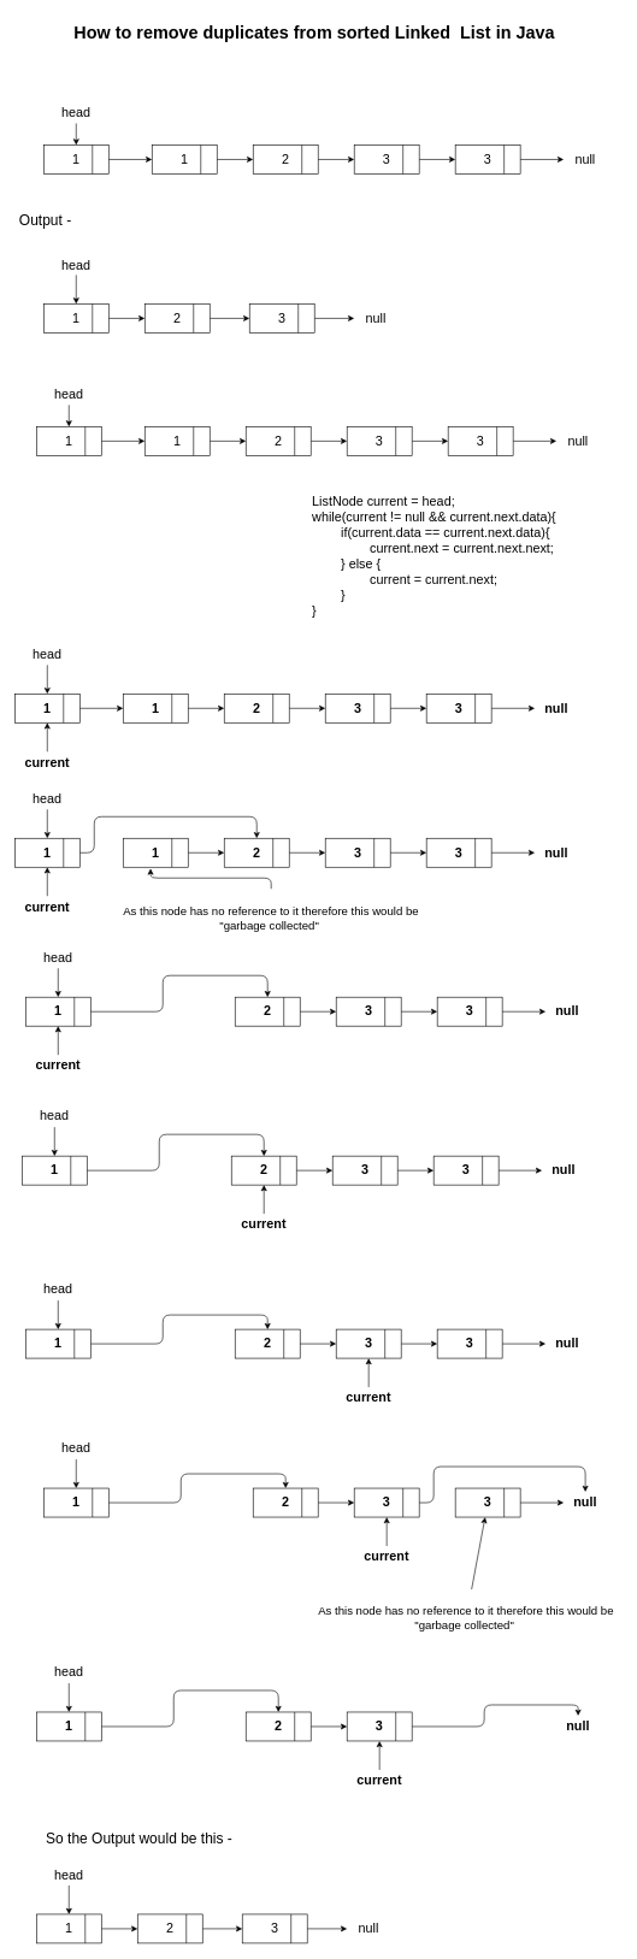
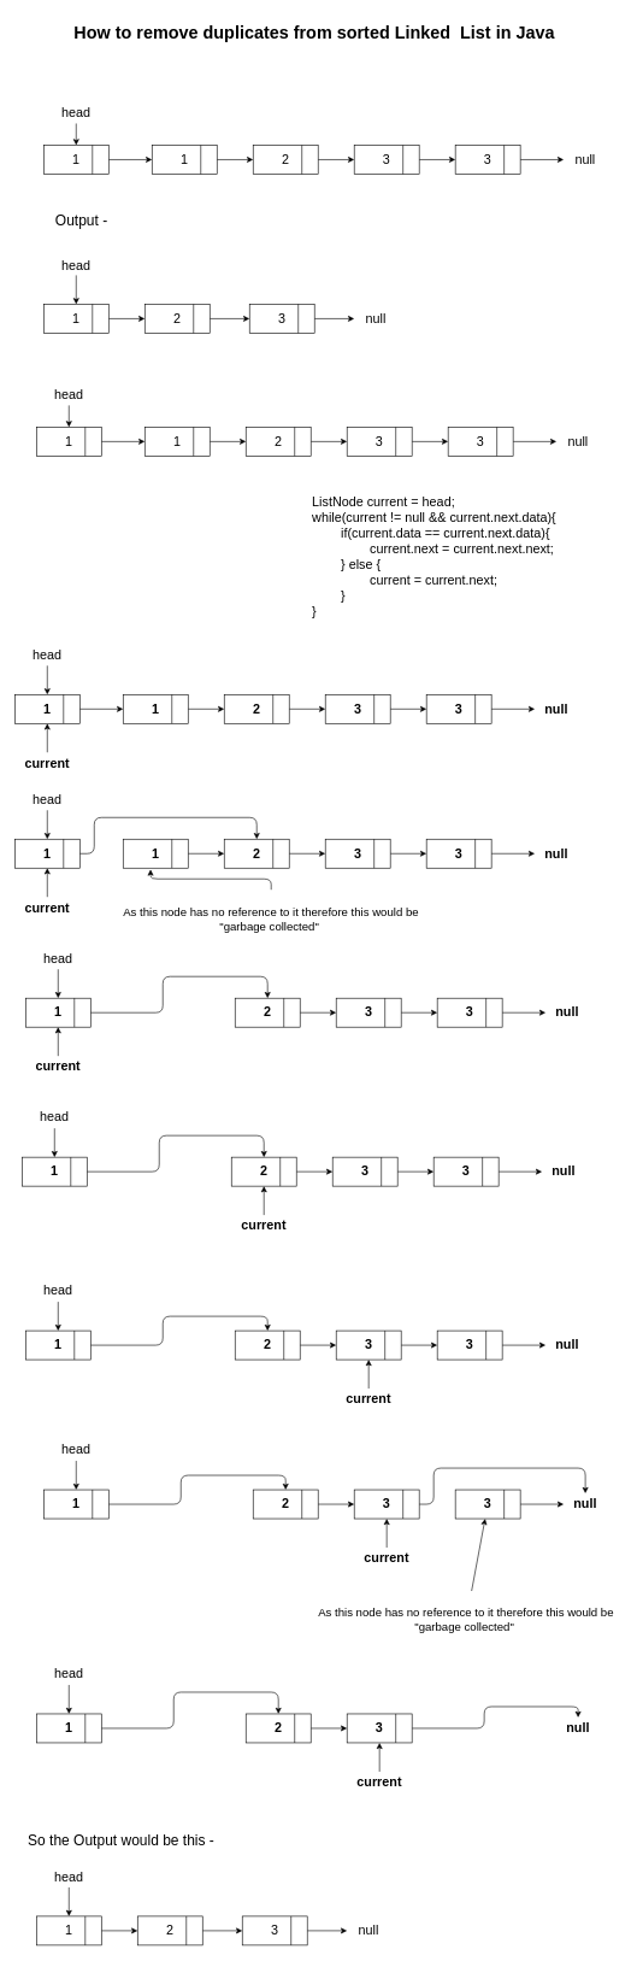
- <mxCell id="21" value="&lt;font style=&quot;font-size: 20px;&quot;&gt;Output -&lt;/font&gt;" style="text;html=1;strokeColor=none;fillColor=none;align=center;verticalAlign=middle;whiteSpace=wrap;rounded=0;fontSize=18;" parent="1" vertex="1"><mxGeometry x="25" y="290" width="75" height="30" as="geometry" /></mxCell>
+ <mxCell id="21" value="&lt;font style=&quot;font-size: 20px;&quot;&gt;Output -&lt;/font&gt;" style="text;html=1;strokeColor=none;fillColor=none;align=center;verticalAlign=middle;whiteSpace=wrap;rounded=0;fontSize=18;" parent="1" vertex="1"><mxGeometry x="75" y="290" width="75" height="30" as="geometry" /></mxCell>
- <mxCell id="179" value="&lt;font style=&quot;font-size: 20px;&quot;&gt;So the Output would be this -&lt;/font&gt;" style="text;html=1;strokeColor=none;fillColor=none;align=center;verticalAlign=middle;whiteSpace=wrap;rounded=0;fontSize=18;" parent="1" vertex="1"><mxGeometry x="45" y="2530" width="295" height="30" as="geometry" /></mxCell>
+ <mxCell id="179" value="&lt;font style=&quot;font-size: 20px;&quot;&gt;So the Output would be this -&lt;/font&gt;" style="text;html=1;strokeColor=none;fillColor=none;align=center;verticalAlign=middle;whiteSpace=wrap;rounded=0;fontSize=18;" parent="1" vertex="1"><mxGeometry x="20" y="2530" width="295" height="30" as="geometry" /></mxCell>
